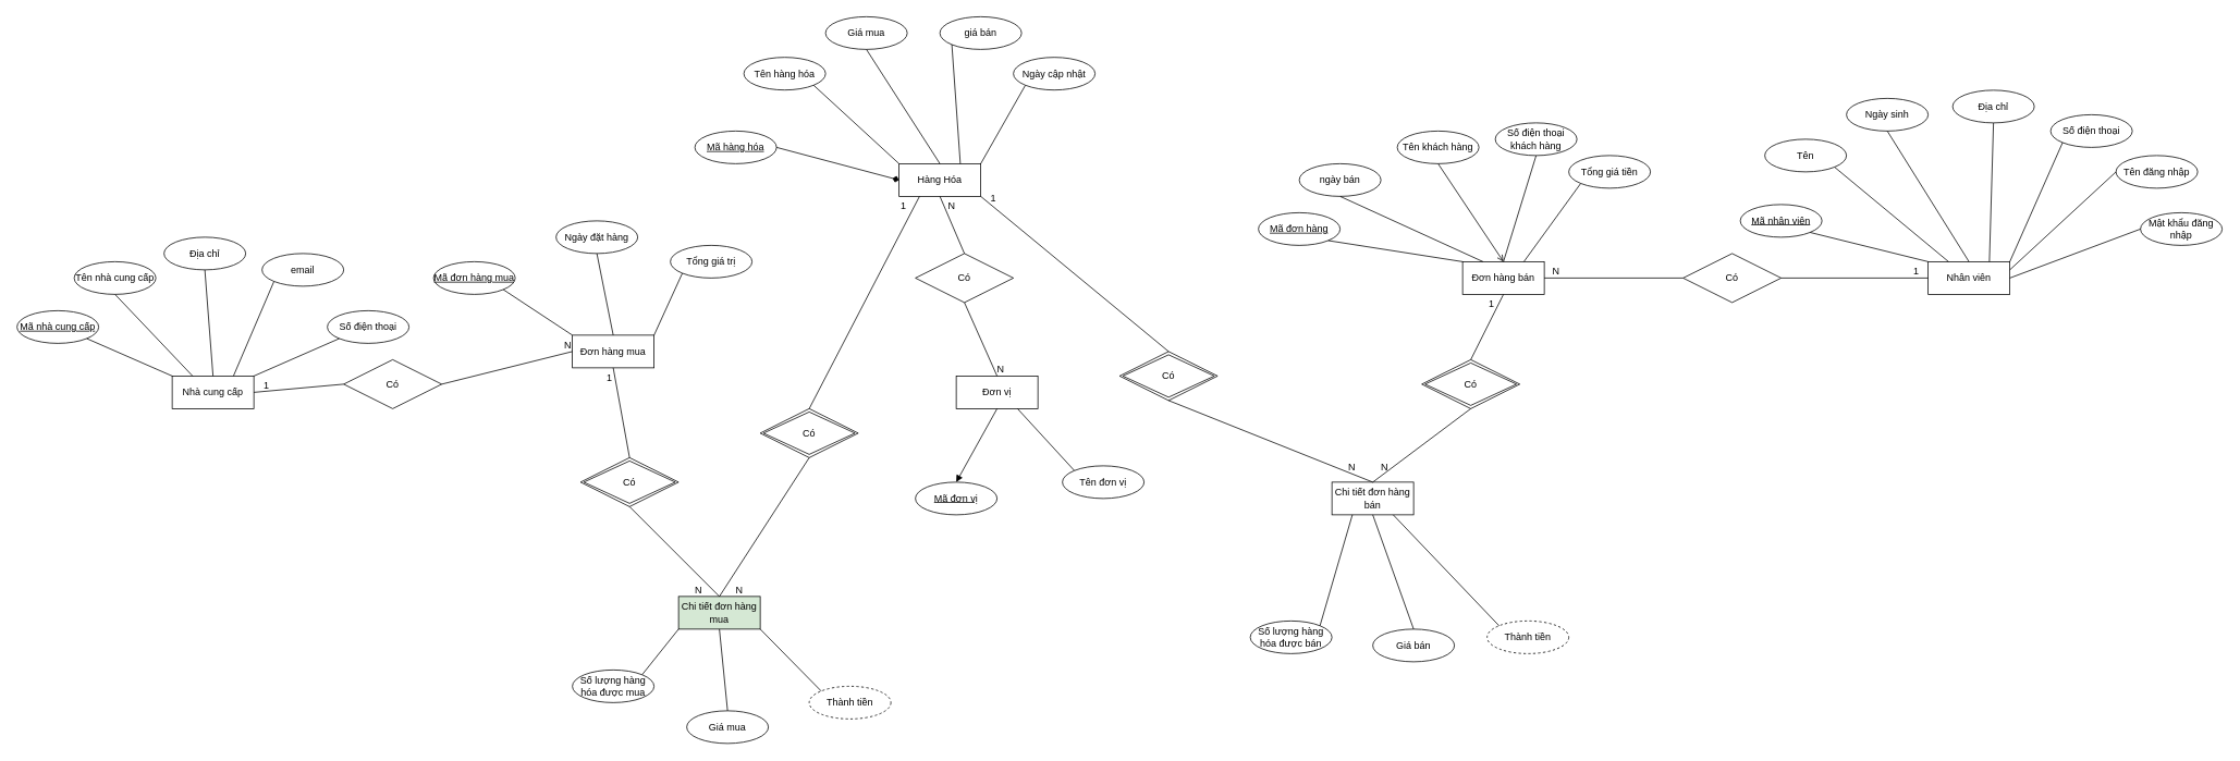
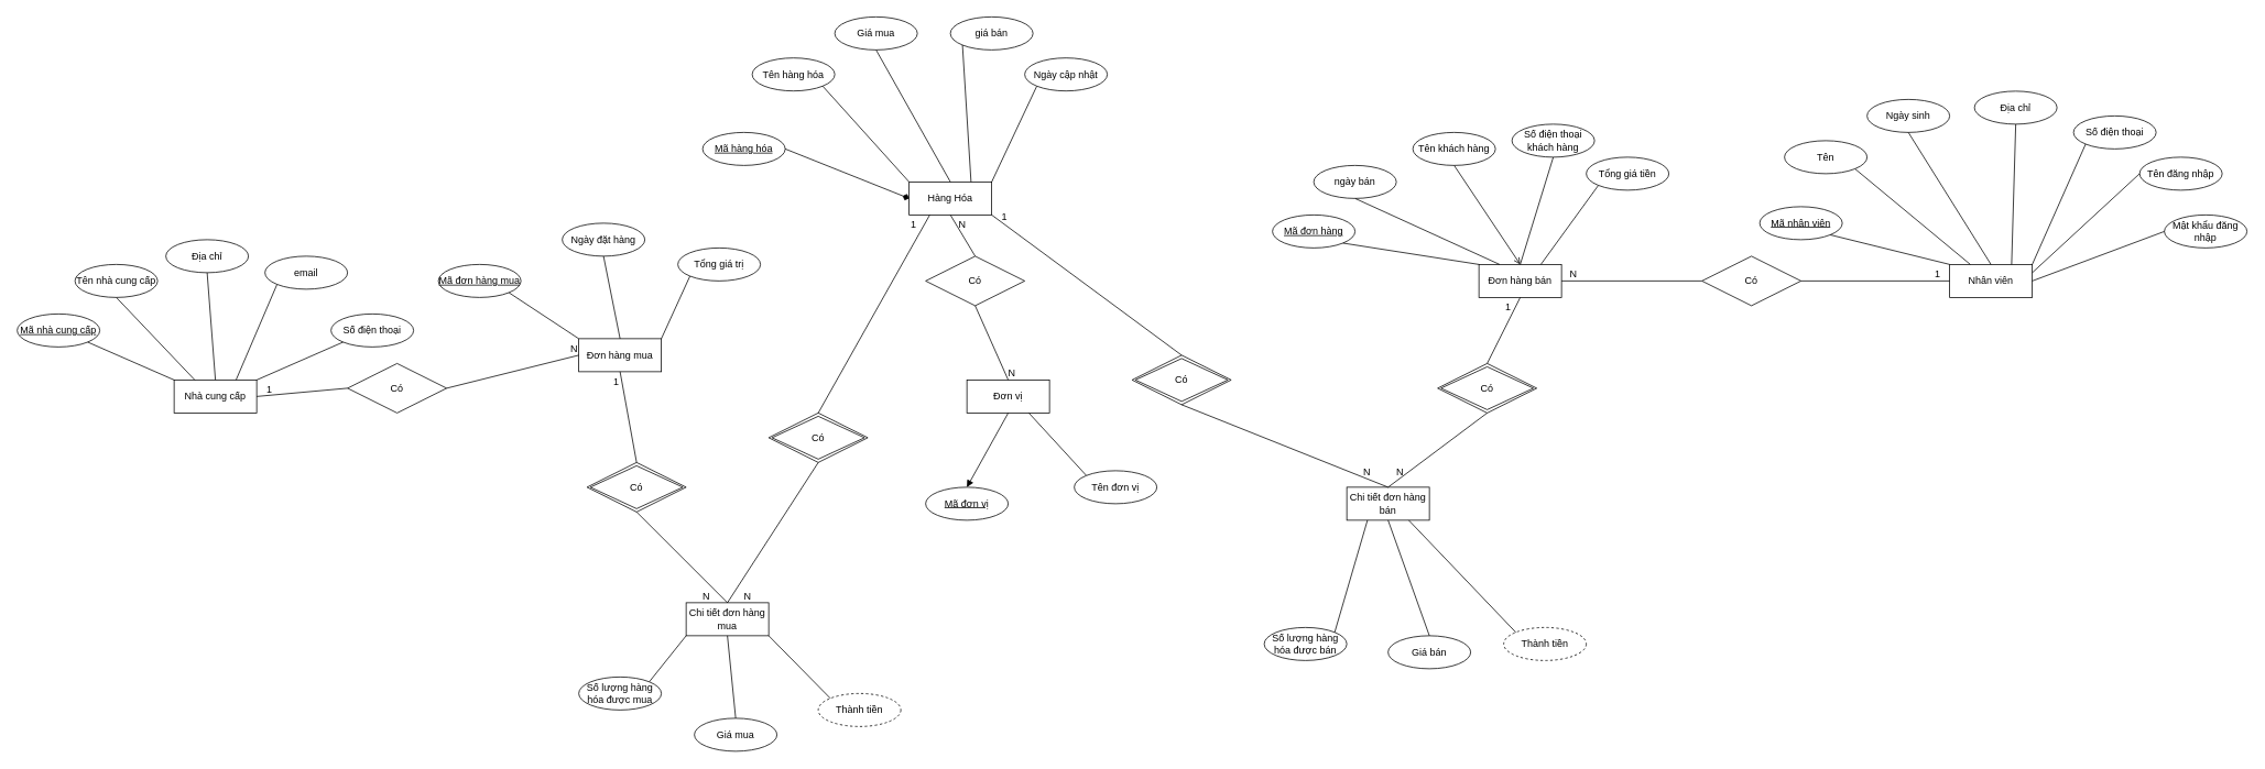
- <mxCell id="2" value="Hàng Hóa" style="whiteSpace=wrap;html=1;align=center;" parent="1" vertex="1"><mxGeometry x="1100" y="200" width="100" height="40" as="geometry" /></mxCell>
+ <mxCell id="2" value="Hàng Hóa" style="whiteSpace=wrap;html=1;align=center;" parent="1" vertex="1"><mxGeometry x="1100" y="220" width="100" height="40" as="geometry" /></mxCell>
- <mxCell id="60" value="Chi tiết đơn hàng mua" style="whiteSpace=wrap;html=1;align=center;fillColor=#d5e8d4;" parent="1" vertex="1"><mxGeometry x="830" y="730" width="100" height="40" as="geometry" /></mxCell>
+ <mxCell id="60" value="Chi tiết đơn hàng mua" style="whiteSpace=wrap;html=1;align=center;" parent="1" vertex="1"><mxGeometry x="830" y="730" width="100" height="40" as="geometry" /></mxCell>
